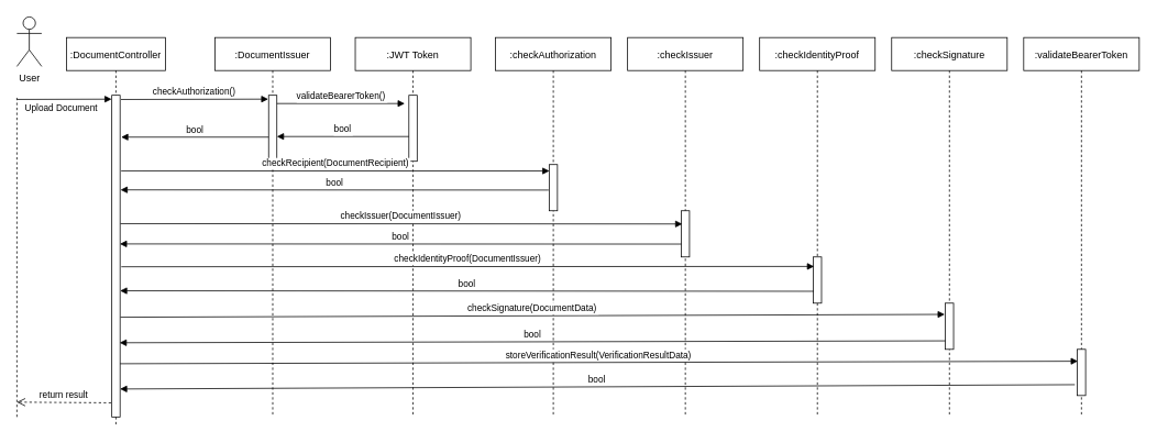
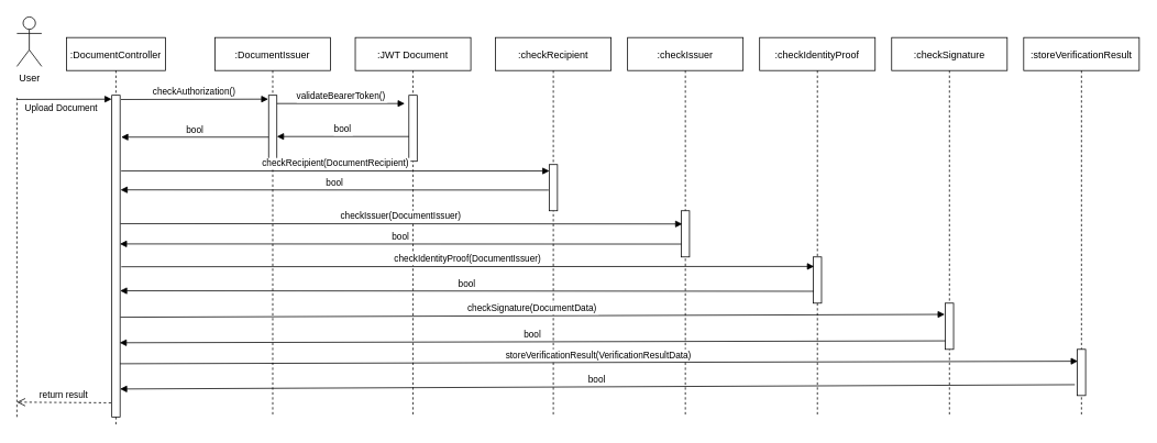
- <mxCell id="12" value=":JWT Token" style="shape=umlLifeline;perimeter=lifelinePerimeter;container=1;collapsible=0;recursiveResize=0;rounded=0;shadow=0;strokeWidth=1;" vertex="1" parent="1"><mxGeometry x="430" y="45" width="140" height="460" as="geometry" /></mxCell>
+ <mxCell id="12" value=":JWT Document" style="shape=umlLifeline;perimeter=lifelinePerimeter;container=1;collapsible=0;recursiveResize=0;rounded=0;shadow=0;strokeWidth=1;" vertex="1" parent="1"><mxGeometry x="430" y="45" width="140" height="460" as="geometry" /></mxCell>
- <mxCell id="17" value=":checkAuthorization" style="shape=umlLifeline;perimeter=lifelinePerimeter;container=1;collapsible=0;recursiveResize=0;rounded=0;shadow=0;strokeWidth=1;" vertex="1" parent="1"><mxGeometry x="600" y="45" width="140" height="460" as="geometry" /></mxCell>
+ <mxCell id="17" value=":checkRecipient" style="shape=umlLifeline;perimeter=lifelinePerimeter;container=1;collapsible=0;recursiveResize=0;rounded=0;shadow=0;strokeWidth=1;" vertex="1" parent="1"><mxGeometry x="600" y="45" width="140" height="460" as="geometry" /></mxCell>
- <mxCell id="27" value=":validateBearerToken" style="shape=umlLifeline;perimeter=lifelinePerimeter;container=1;collapsible=0;recursiveResize=0;rounded=0;shadow=0;strokeWidth=1;" vertex="1" parent="1"><mxGeometry x="1240" y="45" width="140" height="460" as="geometry" /></mxCell>
+ <mxCell id="27" value=":storeVerificationResult" style="shape=umlLifeline;perimeter=lifelinePerimeter;container=1;collapsible=0;recursiveResize=0;rounded=0;shadow=0;strokeWidth=1;" vertex="1" parent="1"><mxGeometry x="1240" y="45" width="140" height="460" as="geometry" /></mxCell>
